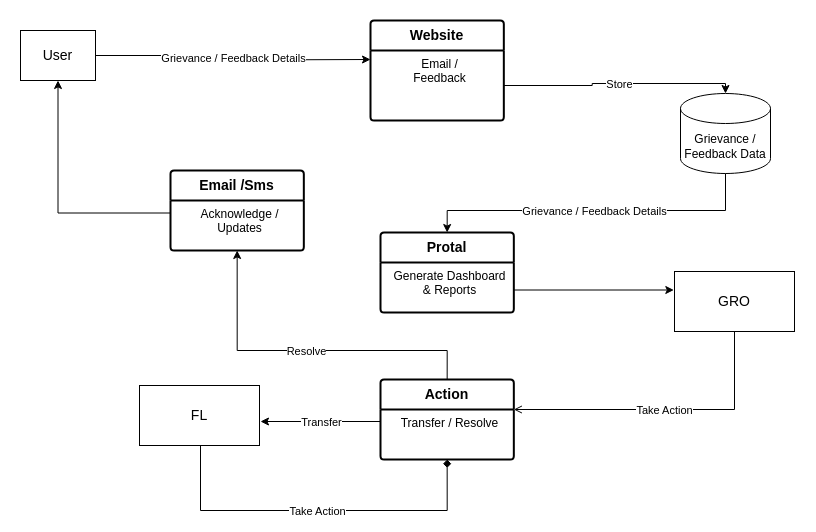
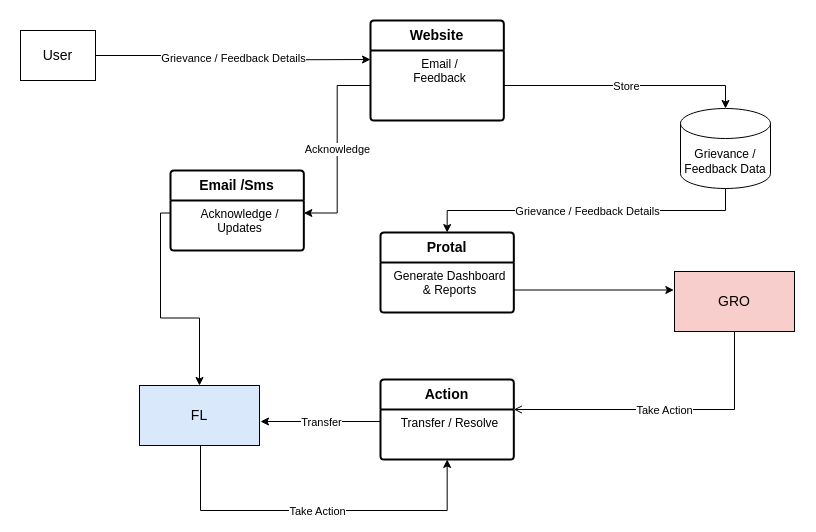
- <mxCell id="8" value="Grievance / Feedback Data" style="shape=cylinder3;whiteSpace=wrap;html=1;boundedLbl=1;backgroundOutline=1;size=15;" parent="1" vertex="1"><mxGeometry x="680" y="93" width="90" height="80" as="geometry" /></mxCell>
+ <mxCell id="8" value="Grievance / Feedback Data" style="shape=cylinder3;whiteSpace=wrap;html=1;boundedLbl=1;backgroundOutline=1;size=15;" parent="1" vertex="1"><mxGeometry x="680" y="108" width="90" height="80" as="geometry" /></mxCell>
+ <mxCell id="15" value="" style="endArrow=classic;html=1;rounded=0;edgeStyle=orthogonalEdgeStyle;exitX=0;exitY=0.5;exitDx=0;exitDy=0;entryX=1;entryY=0.25;entryDx=0;entryDy=0;" edge="1" parent="1" source="3" target="14"><mxGeometry relative="1" as="geometry"><mxPoint x="140" y="100" as="sourcePoint" /><mxPoint x="300" y="100" as="targetPoint" /></mxGeometry></mxCell>
+ <mxCell id="16" value="Acknowledge" style="edgeLabel;resizable=0;html=1;align=center;verticalAlign=middle;" connectable="0" vertex="1" parent="15"><mxGeometry relative="1" as="geometry" /></mxCell>
- <mxCell id="17" value="" style="endArrow=classic;html=1;rounded=0;edgeStyle=orthogonalEdgeStyle;entryX=0.5;entryY=1;entryDx=0;entryDy=0;exitX=0;exitY=0.25;exitDx=0;exitDy=0;" edge="1" parent="1" source="14" target="4"><mxGeometry relative="1" as="geometry"><mxPoint x="0" y="110" as="sourcePoint" /><mxPoint x="160" y="110" as="targetPoint" /></mxGeometry></mxCell>
+ <mxCell id="17" value="" style="endArrow=classic;html=1;rounded=0;edgeStyle=orthogonalEdgeStyle;exitX=0;exitY=0.25;exitDx=0;exitDy=0;" edge="1" parent="1" source="14" target="23"><mxGeometry relative="1" as="geometry"><mxPoint x="0" y="110" as="sourcePoint" /><mxPoint x="160" y="110" as="targetPoint" /></mxGeometry></mxCell>
- <mxCell id="7" value="&lt;font style=&quot;font-size: 14px;&quot;&gt;GRO&lt;/font&gt;" style="rounded=0;whiteSpace=wrap;html=1;" parent="1" vertex="1"><mxGeometry x="674" y="271" width="120" height="60" as="geometry" /></mxCell>
+ <mxCell id="7" value="&lt;font style=&quot;font-size: 14px;&quot;&gt;GRO&lt;/font&gt;" style="rounded=0;whiteSpace=wrap;html=1;fillColor=#f8cecc;" parent="1" vertex="1"><mxGeometry x="674" y="271" width="120" height="60" as="geometry" /></mxCell>
- <mxCell id="28" value="" style="endArrow=classic;html=1;rounded=0;edgeStyle=orthogonalEdgeStyle;entryX=0.5;entryY=1;entryDx=0;entryDy=0;exitX=0.5;exitY=0;exitDx=0;exitDy=0;" edge="1" parent="1" source="21" target="14"><mxGeometry relative="1" as="geometry"><mxPoint x="140" y="320" as="sourcePoint" /><mxPoint x="240" y="320" as="targetPoint" /><Array as="points"><mxPoint x="447" y="350" /><mxPoint x="237" y="350" /></Array></mxGeometry></mxCell>
- <mxCell id="29" value="Resolve" style="edgeLabel;resizable=0;html=1;align=center;verticalAlign=middle;" connectable="0" vertex="1" parent="28"><mxGeometry relative="1" as="geometry" /></mxCell>
- <mxCell id="23" value="&lt;font style=&quot;font-size: 14px;&quot;&gt;FL&lt;/font&gt;" style="rounded=0;whiteSpace=wrap;html=1;" vertex="1" parent="1"><mxGeometry x="139" y="385" width="120" height="60" as="geometry" /></mxCell>
+ <mxCell id="23" value="&lt;font style=&quot;font-size: 14px;&quot;&gt;FL&lt;/font&gt;" style="rounded=0;whiteSpace=wrap;html=1;fillColor=#dae8fc;" vertex="1" parent="1"><mxGeometry x="139" y="385" width="120" height="60" as="geometry" /></mxCell>
- <mxCell id="24" value="" style="endArrow=diamond;html=1;rounded=0;edgeStyle=orthogonalEdgeStyle;exitX=0.5;exitY=1;exitDx=0;exitDy=0;entryX=0.5;entryY=1;entryDx=0;entryDy=0;" edge="1" parent="1" source="23" target="22"><mxGeometry relative="1" as="geometry"><mxPoint x="200" y="480" as="sourcePoint" /><mxPoint x="450" y="510" as="targetPoint" /><Array as="points"><mxPoint x="200" y="445" /><mxPoint x="200" y="510" /><mxPoint x="447" y="510" /></Array></mxGeometry></mxCell>
+ <mxCell id="24" value="" style="endArrow=classic;html=1;rounded=0;edgeStyle=orthogonalEdgeStyle;exitX=0.5;exitY=1;exitDx=0;exitDy=0;entryX=0.5;entryY=1;entryDx=0;entryDy=0;" edge="1" parent="1" source="23" target="22"><mxGeometry relative="1" as="geometry"><mxPoint x="200" y="480" as="sourcePoint" /><mxPoint x="450" y="510" as="targetPoint" /><Array as="points"><mxPoint x="200" y="445" /><mxPoint x="200" y="510" /><mxPoint x="447" y="510" /></Array></mxGeometry></mxCell>
